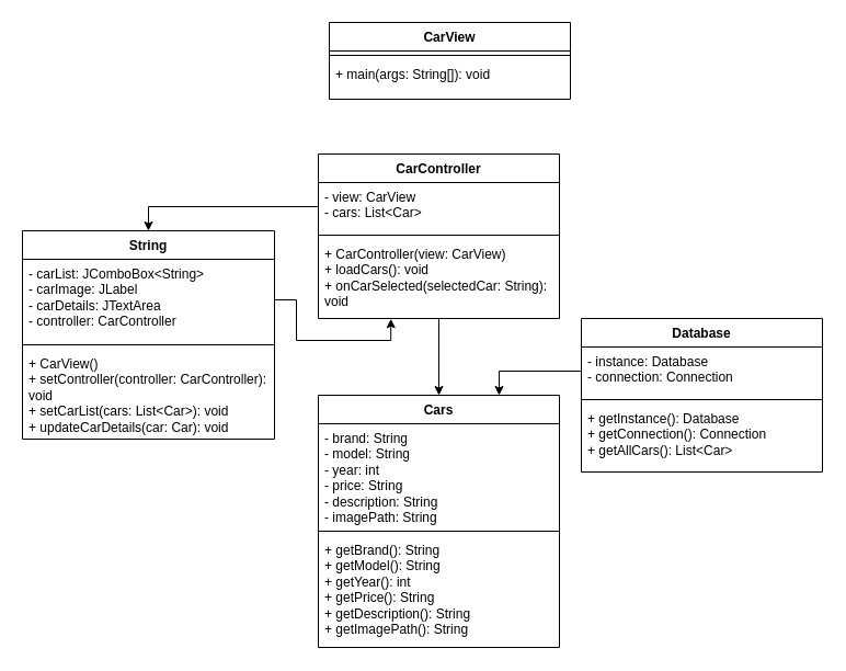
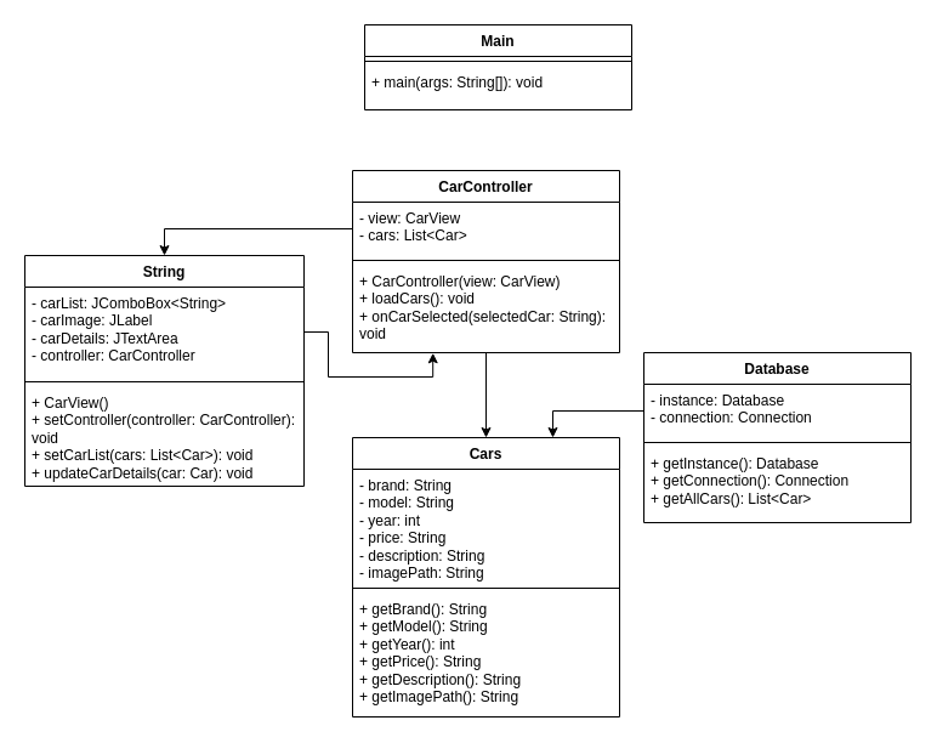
- <mxCell id="19" value="CarView" style="swimlane;fontStyle=1;align=center;verticalAlign=top;childLayout=stackLayout;horizontal=1;startSize=26;horizontalStack=0;resizeParent=1;resizeParentMax=0;resizeLast=0;collapsible=1;marginBottom=0;whiteSpace=wrap;html=1;" vertex="1" parent="1"><mxGeometry x="300" y="20" width="220" height="70" as="geometry" /></mxCell>
+ <mxCell id="19" value="Main" style="swimlane;fontStyle=1;align=center;verticalAlign=top;childLayout=stackLayout;horizontal=1;startSize=26;horizontalStack=0;resizeParent=1;resizeParentMax=0;resizeLast=0;collapsible=1;marginBottom=0;whiteSpace=wrap;html=1;" vertex="1" parent="1"><mxGeometry x="300" y="20" width="220" height="70" as="geometry" /></mxCell>
